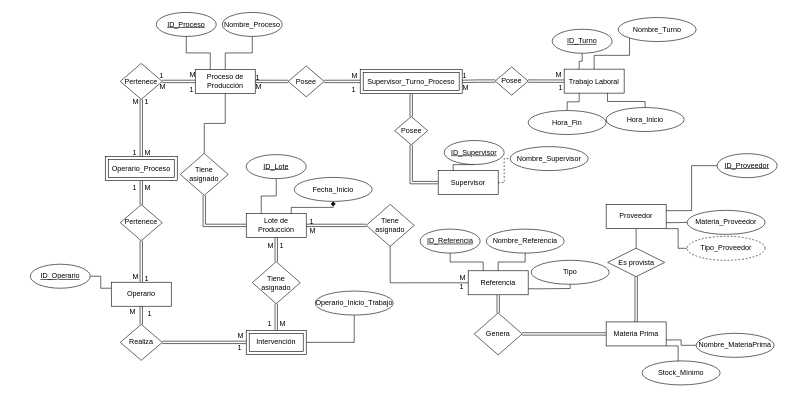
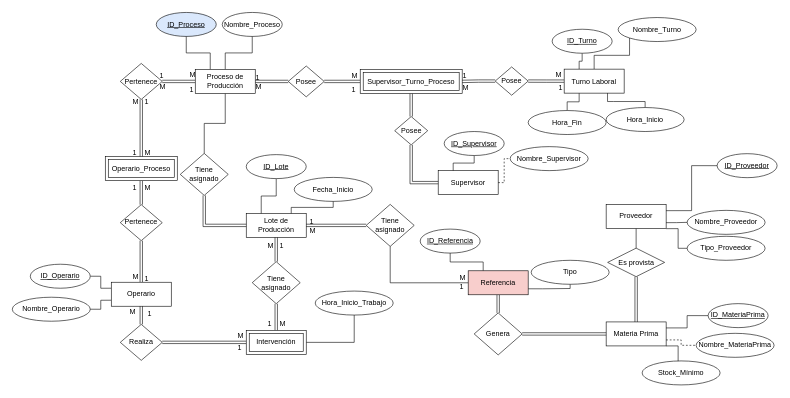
- <mxCell id="2" value="&lt;u&gt;ID_Proceso &lt;/u&gt;" style="ellipse;whiteSpace=wrap;html=1;align=center;strokeWidth=1;" parent="1" vertex="1"><mxGeometry x="260" y="20" width="100" height="40" as="geometry" /></mxCell>
+ <mxCell id="2" value="&lt;u&gt;ID_Proceso &lt;/u&gt;" style="ellipse;whiteSpace=wrap;html=1;align=center;strokeWidth=1;fillColor=#dae8fc;" parent="1" vertex="1"><mxGeometry x="260" y="20" width="100" height="40" as="geometry" /></mxCell>
- <mxCell id="96" value="Trabajo Laboral" style="whiteSpace=wrap;html=1;align=center;strokeWidth=1;" parent="95" vertex="1"><mxGeometry x="20" y="4" width="100" height="40" as="geometry" /></mxCell>
+ <mxCell id="96" value="Turno Laboral" style="whiteSpace=wrap;html=1;align=center;strokeWidth=1;" parent="95" vertex="1"><mxGeometry x="20" y="4" width="100" height="40" as="geometry" /></mxCell>
- <mxCell id="10" value="ID_Supervisor " style="ellipse;whiteSpace=wrap;html=1;align=center;fontStyle=4;strokeWidth=1;" parent="1" vertex="1"><mxGeometry x="740" y="233.5" width="100" height="40" as="geometry" /></mxCell>
+ <mxCell id="10" value="ID_Supervisor " style="ellipse;whiteSpace=wrap;html=1;align=center;fontStyle=4;strokeWidth=1;" parent="1" vertex="1"><mxGeometry x="740" y="218.5" width="100" height="40" as="geometry" /></mxCell>
- <mxCell id="14" value="" style="endArrow=diamond;html=1;rounded=0;exitX=0.75;exitY=0;exitDx=0;exitDy=0;entryX=0.5;entryY=1;entryDx=0;entryDy=0;edgeStyle=orthogonalEdgeStyle;" parent="1" source="11" target="12" edge="1"><mxGeometry relative="1" as="geometry"><mxPoint x="475" y="355" as="sourcePoint" /><mxPoint x="400" y="275" as="targetPoint" /><Array as="points"><mxPoint x="485" y="345" /><mxPoint x="555" y="345" /></Array></mxGeometry></mxCell>
+ <mxCell id="14" value="" style="endArrow=none;html=1;rounded=0;exitX=0.75;exitY=0;exitDx=0;exitDy=0;entryX=0.5;entryY=1;entryDx=0;entryDy=0;edgeStyle=orthogonalEdgeStyle;" parent="1" source="11" target="12" edge="1"><mxGeometry relative="1" as="geometry"><mxPoint x="475" y="355" as="sourcePoint" /><mxPoint x="400" y="275" as="targetPoint" /><Array as="points"><mxPoint x="485" y="345" /><mxPoint x="555" y="345" /></Array></mxGeometry></mxCell>
- <mxCell id="41" value="Materia_Proveedor" style="ellipse;whiteSpace=wrap;html=1;align=center;strokeWidth=1;" parent="1" vertex="1"><mxGeometry x="1145" y="349.94" width="130" height="40" as="geometry" /></mxCell>
+ <mxCell id="41" value="Nombre_Proveedor" style="ellipse;whiteSpace=wrap;html=1;align=center;strokeWidth=1;" parent="1" vertex="1"><mxGeometry x="1145" y="349.94" width="130" height="40" as="geometry" /></mxCell>
- <mxCell id="16" value="Nombre_Referencia" style="ellipse;whiteSpace=wrap;html=1;align=center;strokeWidth=1;" parent="1" vertex="1"><mxGeometry x="810" y="381.19" width="130" height="40" as="geometry" /></mxCell>
- <mxCell id="46" value="Tipo_Proveedor " style="ellipse;whiteSpace=wrap;html=1;align=center;strokeWidth=1;dashed=1;" parent="1" vertex="1"><mxGeometry x="1145" y="393.19" width="130" height="40" as="geometry" /></mxCell>
+ <mxCell id="46" value="Tipo_Proveedor " style="ellipse;whiteSpace=wrap;html=1;align=center;strokeWidth=1;" parent="1" vertex="1"><mxGeometry x="1145" y="393.19" width="130" height="40" as="geometry" /></mxCell>
- <mxCell id="87" value="" style="endArrow=none;html=1;rounded=0;exitX=0.5;exitY=0;exitDx=0;exitDy=0;entryX=0.5;entryY=1;entryDx=0;entryDy=0;edgeStyle=orthogonalEdgeStyle;" edge="1" parent="1" source="132" target="16"><mxGeometry relative="1" as="geometry"><mxPoint x="900" y="491.19" as="sourcePoint" /><mxPoint x="970" y="510.19" as="targetPoint" /></mxGeometry></mxCell>
- <mxCell id="132" value="Referencia" style="whiteSpace=wrap;html=1;align=center;strokeWidth=1;" parent="131" vertex="1"><mxGeometry x="20" y="2.5" width="100" height="40" as="geometry" /></mxCell>
+ <mxCell id="132" value="Referencia" style="whiteSpace=wrap;html=1;align=center;strokeWidth=1;fillColor=#f8cecc;" parent="131" vertex="1"><mxGeometry x="20" y="2.5" width="100" height="40" as="geometry" /></mxCell>
- <mxCell id="47" value="Operario_Inicio_Trabajo" style="ellipse;whiteSpace=wrap;html=1;align=center;strokeWidth=1;" parent="1" vertex="1"><mxGeometry x="525" y="484.5" width="130" height="40" as="geometry" /></mxCell>
+ <mxCell id="47" value="Hora_Inicio_Trabajo" style="ellipse;whiteSpace=wrap;html=1;align=center;strokeWidth=1;" parent="1" vertex="1"><mxGeometry x="525" y="484.5" width="130" height="40" as="geometry" /></mxCell>
+ <mxCell id="23" value="" style="endArrow=none;html=1;rounded=0;exitX=0;exitY=0.75;exitDx=0;exitDy=0;entryX=1;entryY=0.5;entryDx=0;entryDy=0;edgeStyle=orthogonalEdgeStyle;" parent="1" source="119" target="21" edge="1"><mxGeometry relative="1" as="geometry"><mxPoint x="80" y="284.75" as="sourcePoint" /><mxPoint x="5" y="204.75" as="targetPoint" /></mxGeometry></mxCell>
+ <mxCell id="21" value="Nombre_Operario" style="ellipse;whiteSpace=wrap;html=1;align=center;strokeWidth=1;" parent="1" vertex="1"><mxGeometry x="20" y="494.75" width="130" height="40" as="geometry" /></mxCell>
+ <mxCell id="37" value="ID_MateriaPrima " style="ellipse;whiteSpace=wrap;html=1;align=center;fontStyle=4;strokeWidth=1;" parent="1" vertex="1"><mxGeometry x="1180" y="505.44" width="100" height="40" as="geometry" /></mxCell>
+ <mxCell id="35" value="" style="endArrow=none;html=1;rounded=0;exitX=1;exitY=0.25;exitDx=0;exitDy=0;entryX=0;entryY=0.5;entryDx=0;entryDy=0;edgeStyle=orthogonalEdgeStyle;" parent="1" source="33" target="37" edge="1"><mxGeometry relative="1" as="geometry"><mxPoint x="1080" y="625.94" as="sourcePoint" /><mxPoint x="1240" y="625.94" as="targetPoint" /></mxGeometry></mxCell>
- <mxCell id="36" value="" style="endArrow=none;html=1;rounded=0;exitX=1;exitY=0.75;exitDx=0;exitDy=0;entryX=0;entryY=0.5;entryDx=0;entryDy=0;edgeStyle=orthogonalEdgeStyle;" parent="1" source="33" target="34" edge="1"><mxGeometry relative="1" as="geometry"><mxPoint x="1105" y="535.94" as="sourcePoint" /><mxPoint x="1030" y="455.94" as="targetPoint" /></mxGeometry></mxCell>
+ <mxCell id="36" value="" style="endArrow=none;html=1;rounded=0;exitX=1;exitY=0.75;exitDx=0;exitDy=0;entryX=0;entryY=0.5;entryDx=0;entryDy=0;edgeStyle=orthogonalEdgeStyle;dashed=1;" parent="1" source="33" target="34" edge="1"><mxGeometry relative="1" as="geometry"><mxPoint x="1105" y="535.94" as="sourcePoint" /><mxPoint x="1030" y="455.94" as="targetPoint" /></mxGeometry></mxCell>
